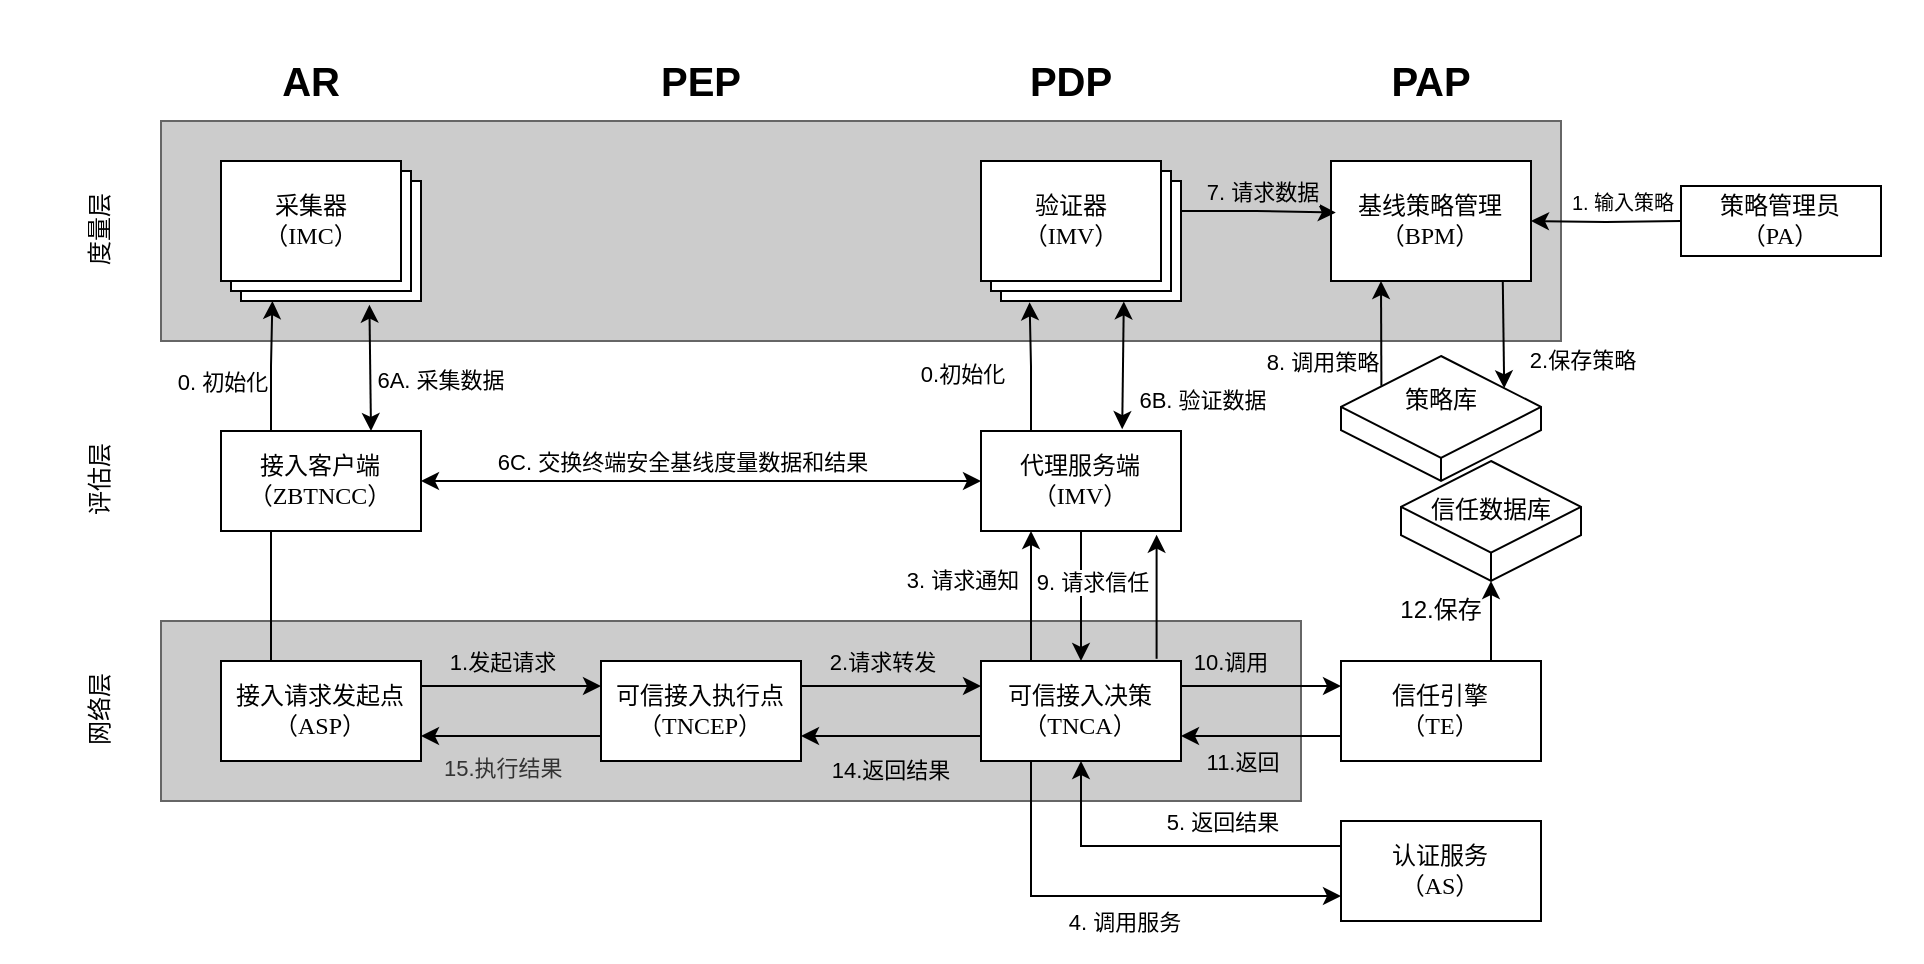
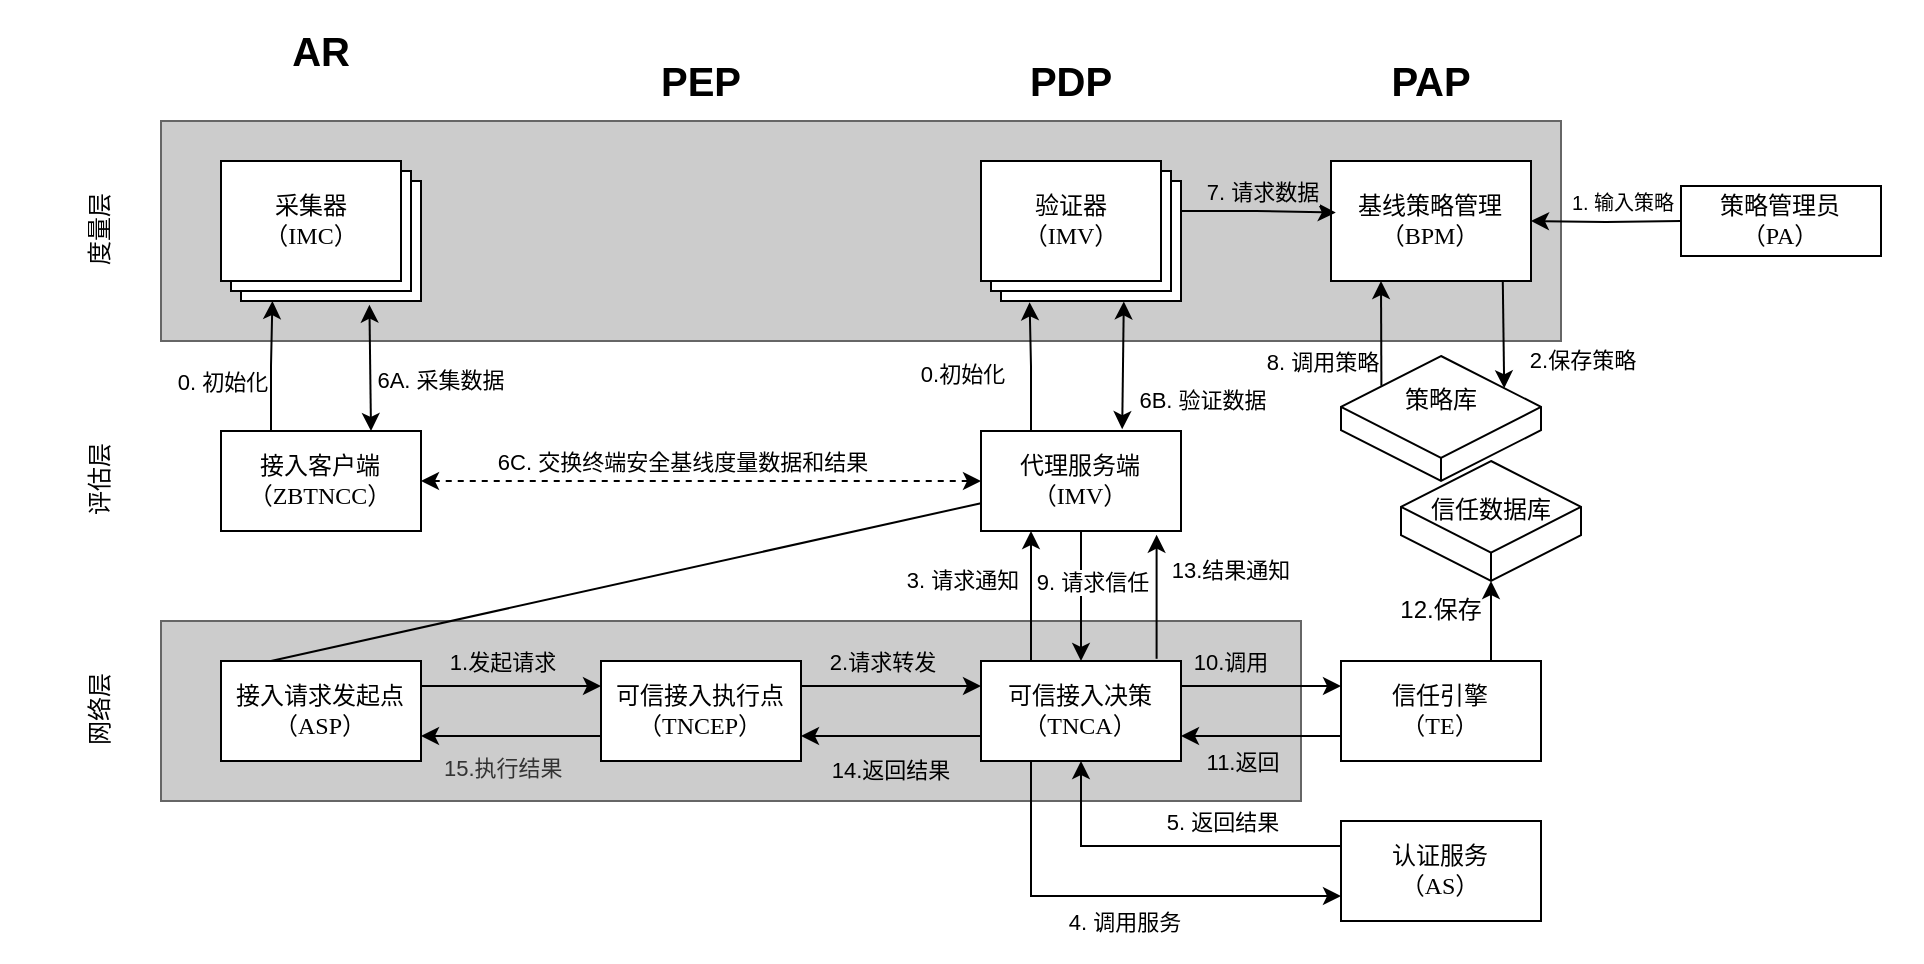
- <mxCell id="4" value="&lt;font style=&quot;font-size: 20px;&quot;&gt;&lt;b&gt;AR&lt;/b&gt;&lt;/font&gt;" style="text;html=1;align=center;verticalAlign=middle;resizable=0;points=[];autosize=1;strokeColor=none;fillColor=none;" parent="1" vertex="1"><mxGeometry x="130" y="20" width="50" height="40" as="geometry" /></mxCell>
+ <mxCell id="4" value="&lt;font style=&quot;font-size: 20px;&quot;&gt;&lt;b&gt;AR&lt;/b&gt;&lt;/font&gt;" style="text;html=1;align=center;verticalAlign=middle;resizable=0;points=[];autosize=1;strokeColor=none;fillColor=none;" parent="1" vertex="1"><mxGeometry x="135" y="5" width="50" height="40" as="geometry" /></mxCell>
- <mxCell id="43" value="" style="endArrow=classic;startArrow=classic;html=1;rounded=0;entryX=0;entryY=0.5;entryDx=0;entryDy=0;exitX=1;exitY=0.5;exitDx=0;exitDy=0;dashed=0;" parent="1" source="7" target="10" edge="1"><mxGeometry width="50" height="50" relative="1" as="geometry"><mxPoint x="-30" y="310" as="sourcePoint" /><mxPoint x="20" y="260" as="targetPoint" /></mxGeometry></mxCell>
+ <mxCell id="43" value="" style="endArrow=classic;startArrow=classic;html=1;rounded=0;entryX=0;entryY=0.5;entryDx=0;entryDy=0;exitX=1;exitY=0.5;exitDx=0;exitDy=0;dashed=1;" parent="1" source="7" target="10" edge="1"><mxGeometry width="50" height="50" relative="1" as="geometry"><mxPoint x="-30" y="310" as="sourcePoint" /><mxPoint x="20" y="260" as="targetPoint" /></mxGeometry></mxCell>
+ <mxCell id="67" value="&lt;font style=&quot;font-size: 11px;&quot;&gt;13.结果通知&lt;/font&gt;" style="text;html=1;align=center;verticalAlign=middle;resizable=0;points=[];autosize=1;strokeColor=none;fillColor=none;" parent="1" vertex="1"><mxGeometry x="575" y="270" width="80" height="30" as="geometry" /></mxCell>
- <mxCell id="45" value="" style="endArrow=none;html=1;rounded=0;entryX=0.25;entryY=1;entryDx=0;entryDy=0;exitX=0.25;exitY=0;exitDx=0;exitDy=0;" parent="1" source="13" target="7" edge="1"><mxGeometry width="50" height="50" relative="1" as="geometry"><mxPoint x="10" y="350" as="sourcePoint" /><mxPoint x="60" y="300" as="targetPoint" /></mxGeometry></mxCell>
+ <mxCell id="45" value="" style="endArrow=none;html=1;rounded=0;exitX=0.25;exitY=0;exitDx=0;exitDy=0;" parent="1" source="13" target="10" edge="1"><mxGeometry width="50" height="50" relative="1" as="geometry"><mxPoint x="10" y="350" as="sourcePoint" /><mxPoint x="60" y="300" as="targetPoint" /></mxGeometry></mxCell>
